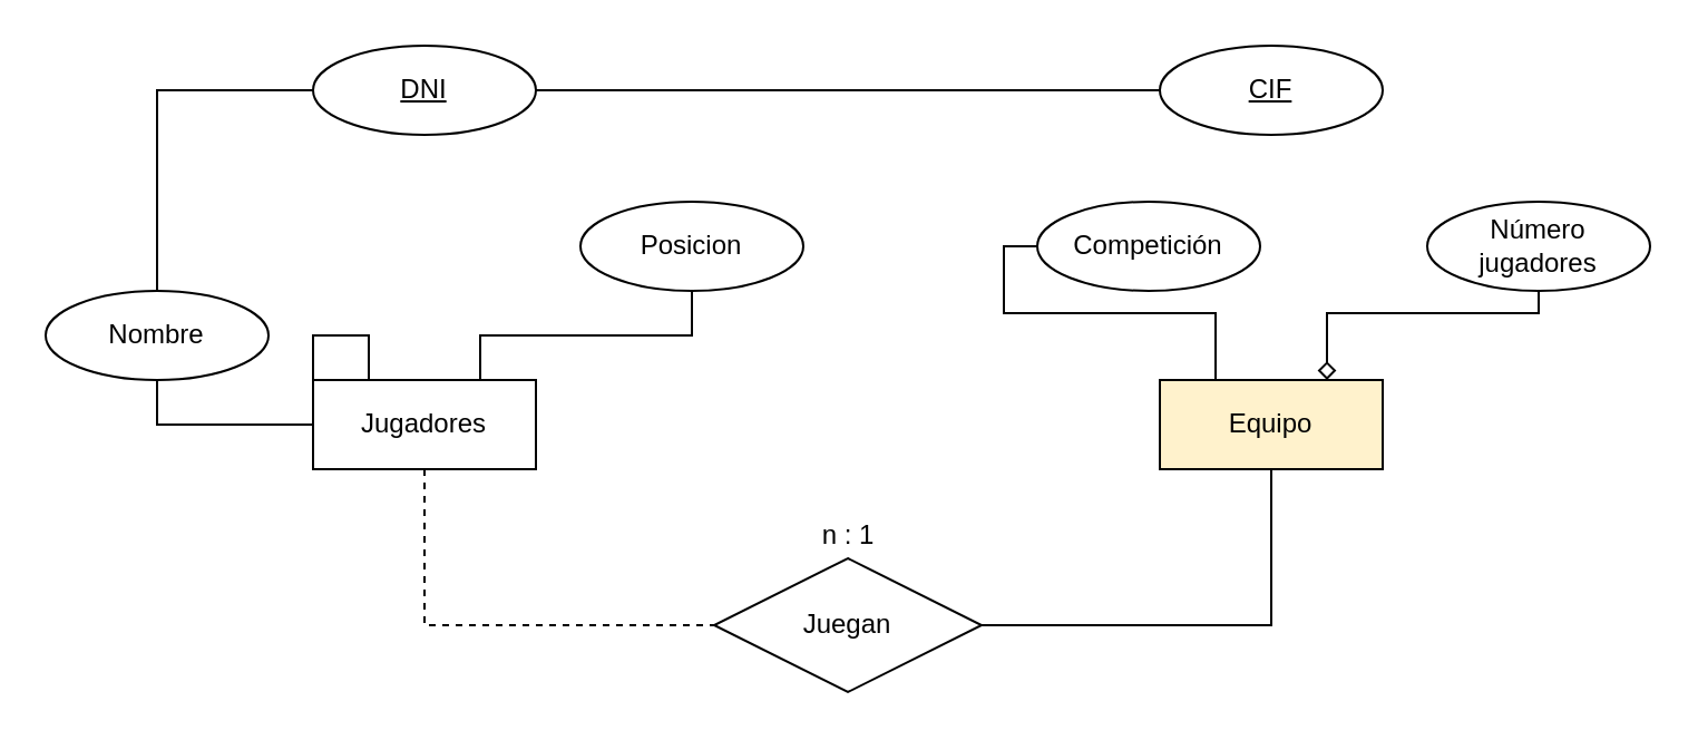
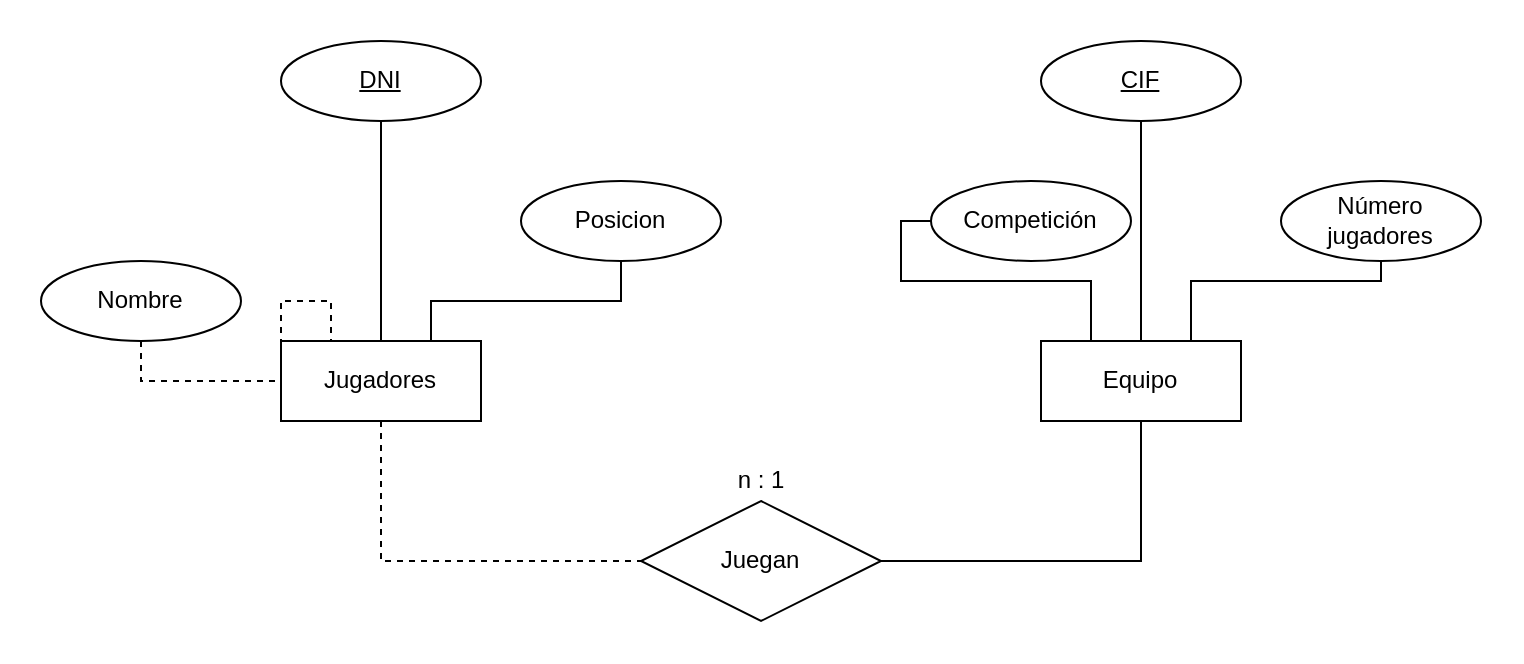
- <mxCell id="17" style="edgeStyle=orthogonalEdgeStyle;rounded=0;orthogonalLoop=1;jettySize=auto;html=1;endArrow=none;endFill=0;" parent="1" source="18" target="12" edge="1"><mxGeometry relative="1" as="geometry" /></mxCell>
+ <mxCell id="17" style="edgeStyle=orthogonalEdgeStyle;rounded=0;orthogonalLoop=1;jettySize=auto;html=1;endArrow=none;endFill=0;" parent="1" source="18" target="5" edge="1"><mxGeometry relative="1" as="geometry" /></mxCell>
- <mxCell id="11" style="edgeStyle=orthogonalEdgeStyle;rounded=0;orthogonalLoop=1;jettySize=auto;html=1;endArrow=none;endFill=0;" parent="1" source="12" target="8" edge="1"><mxGeometry relative="1" as="geometry" /></mxCell>
+ <mxCell id="11" style="edgeStyle=orthogonalEdgeStyle;rounded=0;orthogonalLoop=1;jettySize=auto;html=1;entryX=0.5;entryY=0;entryDx=0;entryDy=0;endArrow=none;endFill=0;" parent="1" source="12" target="3" edge="1"><mxGeometry relative="1" as="geometry" /></mxCell>
- <mxCell id="15" style="edgeStyle=orthogonalEdgeStyle;rounded=0;orthogonalLoop=1;jettySize=auto;html=1;entryX=0.75;entryY=0;entryDx=0;entryDy=0;endArrow=diamond;endFill=0;" parent="1" source="16" target="5" edge="1"><mxGeometry relative="1" as="geometry"><Array as="points"><mxPoint x="690" y="140" /><mxPoint x="595" y="140" /></Array></mxGeometry></mxCell>
+ <mxCell id="15" style="edgeStyle=orthogonalEdgeStyle;rounded=0;orthogonalLoop=1;jettySize=auto;html=1;entryX=0.75;entryY=0;entryDx=0;entryDy=0;endArrow=none;endFill=0;" parent="1" source="16" target="5" edge="1"><mxGeometry relative="1" as="geometry"><Array as="points"><mxPoint x="690" y="140" /><mxPoint x="595" y="140" /></Array></mxGeometry></mxCell>
- <mxCell id="7" style="edgeStyle=orthogonalEdgeStyle;rounded=0;orthogonalLoop=1;jettySize=auto;html=1;exitX=0.5;exitY=1;exitDx=0;exitDy=0;entryX=0.25;entryY=0;entryDx=0;entryDy=0;endArrow=none;endFill=0;" parent="1" source="8" target="3" edge="1"><mxGeometry relative="1" as="geometry" /></mxCell>
+ <mxCell id="7" style="edgeStyle=orthogonalEdgeStyle;rounded=0;orthogonalLoop=1;jettySize=auto;html=1;exitX=0.5;exitY=1;exitDx=0;exitDy=0;entryX=0.25;entryY=0;entryDx=0;entryDy=0;endArrow=none;endFill=0;dashed=1;" parent="1" source="8" target="3" edge="1"><mxGeometry relative="1" as="geometry" /></mxCell>
- <mxCell id="5" value="Equipo" style="whiteSpace=wrap;html=1;align=center;fillColor=#fff2cc;" parent="1" vertex="1"><mxGeometry x="520" y="170" width="100" height="40" as="geometry" /></mxCell>
+ <mxCell id="5" value="Equipo" style="whiteSpace=wrap;html=1;align=center;" parent="1" vertex="1"><mxGeometry x="520" y="170" width="100" height="40" as="geometry" /></mxCell>
